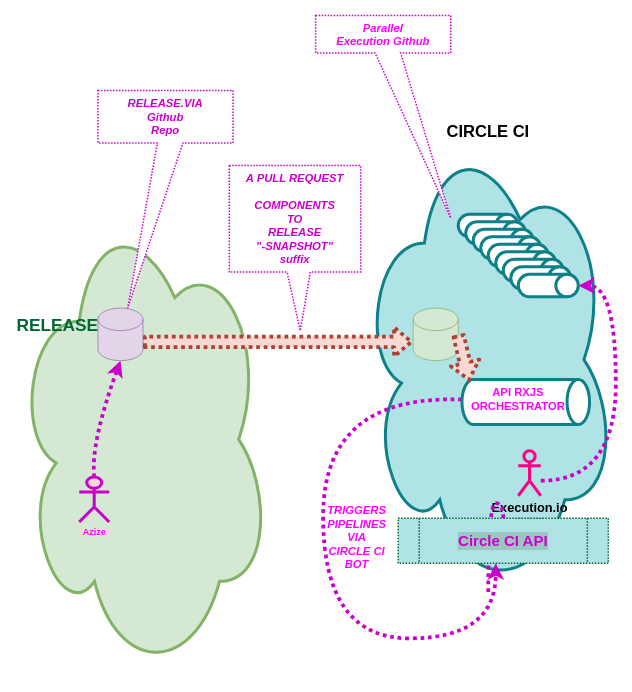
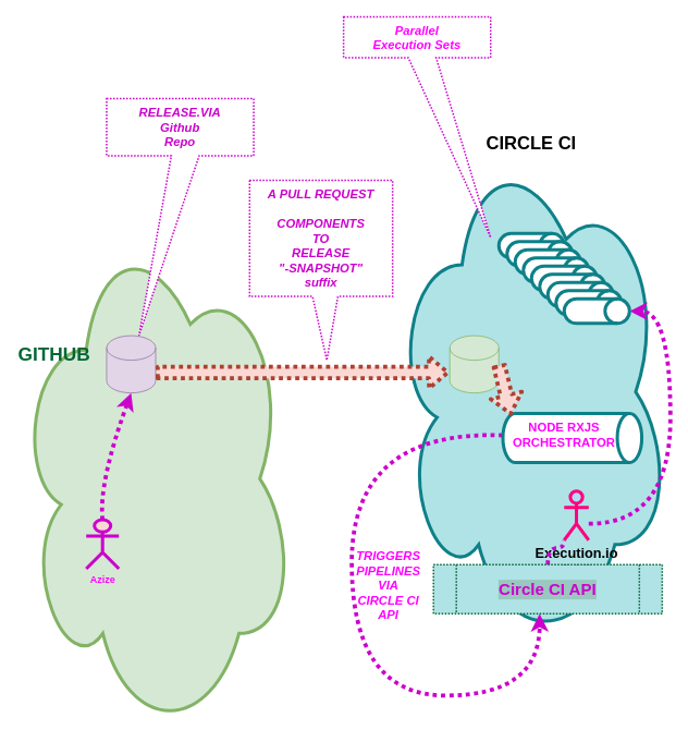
- <mxCell id="11" value="&lt;font color=&quot;#FF00FF&quot;&gt;&lt;i&gt;&lt;b&gt;Parallel&lt;br&gt;Execution Github&lt;/b&gt;&lt;/i&gt;&lt;/font&gt;" style="shape=callout;whiteSpace=wrap;html=1;perimeter=calloutPerimeter;strokeWidth=2;align=center;position2=1;base=34;size=220;position=0.44;dashed=1;dashPattern=1 1;strokeColor=#CC00CC;fontSize=15;" vertex="1" parent="1"><mxGeometry x="420" y="20" width="180" height="270" as="geometry" /></mxCell>
+ <mxCell id="11" value="&lt;font color=&quot;#FF00FF&quot;&gt;&lt;i&gt;&lt;b&gt;Parallel&lt;br&gt;Execution Sets&lt;/b&gt;&lt;/i&gt;&lt;/font&gt;" style="shape=callout;whiteSpace=wrap;html=1;perimeter=calloutPerimeter;strokeWidth=2;align=center;position2=1;base=34;size=220;position=0.44;dashed=1;dashPattern=1 1;strokeColor=#CC00CC;fontSize=15;" vertex="1" parent="1"><mxGeometry x="420" y="20" width="180" height="270" as="geometry" /></mxCell>
- <mxCell id="28" value="API RXJS&lt;br&gt;ORCHESTRATOR" style="text;html=1;strokeColor=none;fillColor=none;align=center;verticalAlign=middle;whiteSpace=wrap;rounded=0;dashed=1;dashPattern=1 1;labelBackgroundColor=none;fontSize=15;fontColor=#FF00FF;fontStyle=1" vertex="1" parent="1"><mxGeometry x="635" y="523" width="110" height="15" as="geometry" /></mxCell>
+ <mxCell id="28" value="NODE RXJS&lt;br&gt;ORCHESTRATOR" style="text;html=1;strokeColor=none;fillColor=none;align=center;verticalAlign=middle;whiteSpace=wrap;rounded=0;dashed=1;dashPattern=1 1;labelBackgroundColor=none;fontSize=15;fontColor=#FF00FF;fontStyle=1" vertex="1" parent="1"><mxGeometry x="635" y="523" width="110" height="15" as="geometry" /></mxCell>
- <mxCell id="3" value="&lt;div style=&quot;font-size: 23px&quot;&gt;&lt;font style=&quot;font-size: 23px&quot; color=&quot;#006633&quot;&gt;&lt;b&gt;RELEASE&lt;/b&gt;&lt;/font&gt;&lt;/div&gt;&lt;div style=&quot;font-size: 23px&quot;&gt;&lt;font style=&quot;font-size: 23px&quot; color=&quot;#006633&quot;&gt;&lt;b&gt;&lt;br&gt;&lt;/b&gt;&lt;/font&gt;&lt;/div&gt;&lt;div style=&quot;font-size: 23px&quot;&gt;&lt;font style=&quot;font-size: 23px&quot; color=&quot;#006633&quot;&gt;&lt;b&gt;&lt;br&gt;&lt;/b&gt;&lt;/font&gt;&lt;/div&gt;&lt;div style=&quot;font-size: 23px&quot;&gt;&lt;font style=&quot;font-size: 23px&quot; color=&quot;#006633&quot;&gt;&lt;b&gt;&lt;br&gt;&lt;/b&gt;&lt;/font&gt;&lt;/div&gt;&lt;div style=&quot;font-size: 23px&quot;&gt;&lt;font style=&quot;font-size: 23px&quot; color=&quot;#006633&quot;&gt;&lt;b&gt;&lt;br&gt;&lt;/b&gt;&lt;/font&gt;&lt;/div&gt;&lt;div style=&quot;font-size: 23px&quot;&gt;&lt;font style=&quot;font-size: 23px&quot; color=&quot;#006633&quot;&gt;&lt;b&gt;&lt;br&gt;&lt;/b&gt;&lt;/font&gt;&lt;/div&gt;&lt;div style=&quot;font-size: 23px&quot;&gt;&lt;font style=&quot;font-size: 23px&quot; color=&quot;#006633&quot;&gt;&lt;b&gt;&lt;br&gt;&lt;/b&gt;&lt;/font&gt;&lt;/div&gt;&lt;div style=&quot;font-size: 23px&quot;&gt;&lt;font style=&quot;font-size: 23px&quot; color=&quot;#006633&quot;&gt;&lt;b&gt;&lt;br&gt;&lt;/b&gt;&lt;/font&gt;&lt;/div&gt;&lt;div style=&quot;font-size: 23px&quot;&gt;&lt;font style=&quot;font-size: 23px&quot; color=&quot;#006633&quot;&gt;&lt;b&gt;&lt;br&gt;&lt;/b&gt;&lt;/font&gt;&lt;/div&gt;&lt;div style=&quot;font-size: 23px&quot;&gt;&lt;font style=&quot;font-size: 23px&quot; color=&quot;#006633&quot;&gt;&lt;b&gt;&lt;br&gt;&lt;/b&gt;&lt;/font&gt;&lt;/div&gt;&lt;div style=&quot;font-size: 23px&quot;&gt;&lt;font style=&quot;font-size: 23px&quot; color=&quot;#006633&quot;&gt;&lt;b&gt;&lt;br&gt;&lt;/b&gt;&lt;/font&gt;&lt;/div&gt;&lt;div style=&quot;font-size: 23px&quot;&gt;&lt;font style=&quot;font-size: 23px&quot; color=&quot;#006633&quot;&gt;&lt;b&gt;&lt;br&gt;&lt;/b&gt;&lt;/font&gt;&lt;/div&gt;" style="ellipse;shape=cloud;whiteSpace=wrap;html=1;strokeColor=#82b366;strokeWidth=4;fillColor=#d5e8d4;align=left;" vertex="1" parent="1"><mxGeometry x="20" y="270" width="340" height="630" as="geometry" /></mxCell>
+ <mxCell id="3" value="&lt;div style=&quot;font-size: 23px&quot;&gt;&lt;font style=&quot;font-size: 23px&quot; color=&quot;#006633&quot;&gt;&lt;b&gt;GITHUB&lt;/b&gt;&lt;/font&gt;&lt;/div&gt;&lt;div style=&quot;font-size: 23px&quot;&gt;&lt;font style=&quot;font-size: 23px&quot; color=&quot;#006633&quot;&gt;&lt;b&gt;&lt;br&gt;&lt;/b&gt;&lt;/font&gt;&lt;/div&gt;&lt;div style=&quot;font-size: 23px&quot;&gt;&lt;font style=&quot;font-size: 23px&quot; color=&quot;#006633&quot;&gt;&lt;b&gt;&lt;br&gt;&lt;/b&gt;&lt;/font&gt;&lt;/div&gt;&lt;div style=&quot;font-size: 23px&quot;&gt;&lt;font style=&quot;font-size: 23px&quot; color=&quot;#006633&quot;&gt;&lt;b&gt;&lt;br&gt;&lt;/b&gt;&lt;/font&gt;&lt;/div&gt;&lt;div style=&quot;font-size: 23px&quot;&gt;&lt;font style=&quot;font-size: 23px&quot; color=&quot;#006633&quot;&gt;&lt;b&gt;&lt;br&gt;&lt;/b&gt;&lt;/font&gt;&lt;/div&gt;&lt;div style=&quot;font-size: 23px&quot;&gt;&lt;font style=&quot;font-size: 23px&quot; color=&quot;#006633&quot;&gt;&lt;b&gt;&lt;br&gt;&lt;/b&gt;&lt;/font&gt;&lt;/div&gt;&lt;div style=&quot;font-size: 23px&quot;&gt;&lt;font style=&quot;font-size: 23px&quot; color=&quot;#006633&quot;&gt;&lt;b&gt;&lt;br&gt;&lt;/b&gt;&lt;/font&gt;&lt;/div&gt;&lt;div style=&quot;font-size: 23px&quot;&gt;&lt;font style=&quot;font-size: 23px&quot; color=&quot;#006633&quot;&gt;&lt;b&gt;&lt;br&gt;&lt;/b&gt;&lt;/font&gt;&lt;/div&gt;&lt;div style=&quot;font-size: 23px&quot;&gt;&lt;font style=&quot;font-size: 23px&quot; color=&quot;#006633&quot;&gt;&lt;b&gt;&lt;br&gt;&lt;/b&gt;&lt;/font&gt;&lt;/div&gt;&lt;div style=&quot;font-size: 23px&quot;&gt;&lt;font style=&quot;font-size: 23px&quot; color=&quot;#006633&quot;&gt;&lt;b&gt;&lt;br&gt;&lt;/b&gt;&lt;/font&gt;&lt;/div&gt;&lt;div style=&quot;font-size: 23px&quot;&gt;&lt;font style=&quot;font-size: 23px&quot; color=&quot;#006633&quot;&gt;&lt;b&gt;&lt;br&gt;&lt;/b&gt;&lt;/font&gt;&lt;/div&gt;&lt;div style=&quot;font-size: 23px&quot;&gt;&lt;font style=&quot;font-size: 23px&quot; color=&quot;#006633&quot;&gt;&lt;b&gt;&lt;br&gt;&lt;/b&gt;&lt;/font&gt;&lt;/div&gt;" style="ellipse;shape=cloud;whiteSpace=wrap;html=1;strokeColor=#82b366;strokeWidth=4;fillColor=#d5e8d4;align=left;" vertex="1" parent="1"><mxGeometry x="20" y="270" width="340" height="630" as="geometry" /></mxCell>
- <mxCell id="29" value="TRIGGERS&lt;br&gt;PIPELINES&lt;br&gt;VIA &lt;br&gt;CIRCLE CI BOT" style="text;html=1;strokeColor=none;fillColor=none;align=center;verticalAlign=middle;whiteSpace=wrap;rounded=0;dashed=1;dashPattern=1 1;labelBackgroundColor=none;fontSize=15;fontStyle=3;fontColor=#FF00FF;" vertex="1" parent="1"><mxGeometry x="435" y="670" width="80" height="90" as="geometry" /></mxCell>
+ <mxCell id="29" value="TRIGGERS&lt;br&gt;PIPELINES&lt;br&gt;VIA &lt;br&gt;CIRCLE CI API" style="text;html=1;strokeColor=none;fillColor=none;align=center;verticalAlign=middle;whiteSpace=wrap;rounded=0;dashed=1;dashPattern=1 1;labelBackgroundColor=none;fontSize=15;fontStyle=3;fontColor=#FF00FF;" vertex="1" parent="1"><mxGeometry x="435" y="670" width="80" height="90" as="geometry" /></mxCell>
- <mxCell id="18" style="edgeStyle=orthogonalEdgeStyle;curved=1;rounded=0;orthogonalLoop=1;jettySize=auto;html=1;dashed=1;dashPattern=1 1;strokeColor=#CC00CC;strokeWidth=5;fontSize=15;fontColor=#FF00FF;endArrow=none;endFill=0;" edge="1" parent="1" source="19" target="2"><mxGeometry relative="1" as="geometry" /></mxCell>
+ <mxCell id="18" style="edgeStyle=orthogonalEdgeStyle;curved=1;rounded=0;orthogonalLoop=1;jettySize=auto;html=1;entryX=0;entryY=1;entryDx=0;entryDy=0;entryPerimeter=0;dashed=1;dashPattern=1 1;strokeColor=#CC00CC;strokeWidth=5;fontSize=15;fontColor=#FF00FF;endArrow=none;endFill=0;" edge="1" parent="1" source="19" target="17"><mxGeometry relative="1" as="geometry" /></mxCell>
